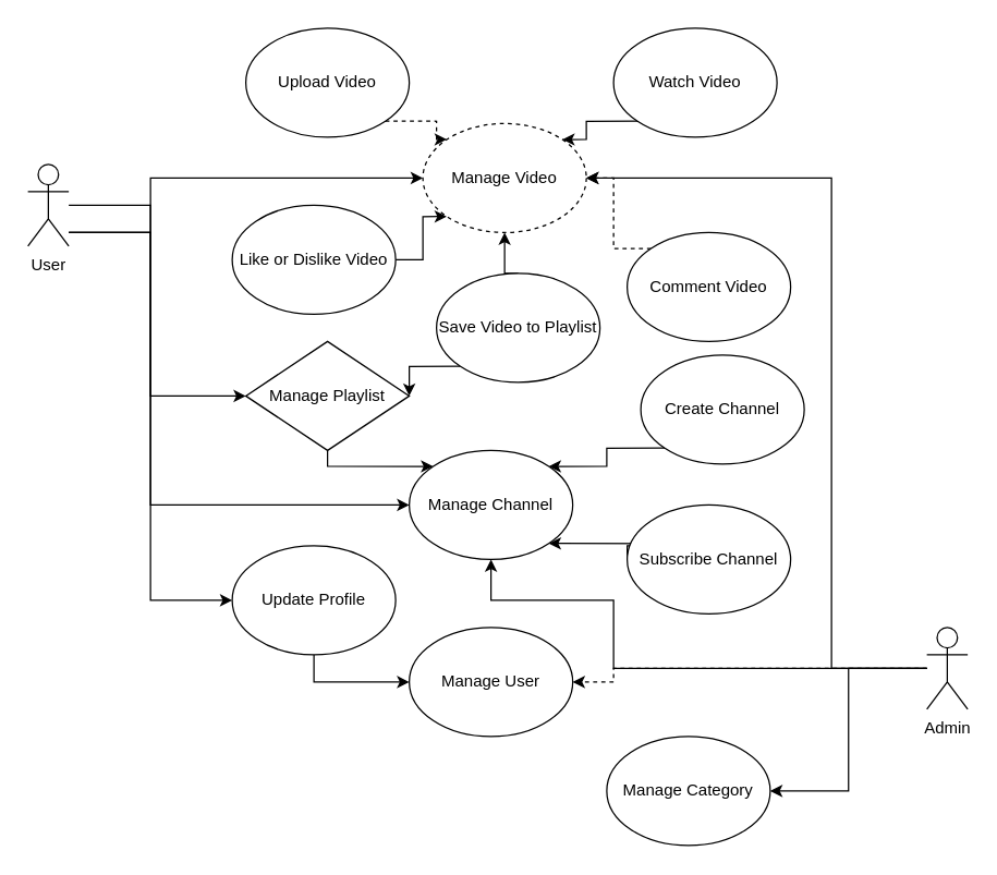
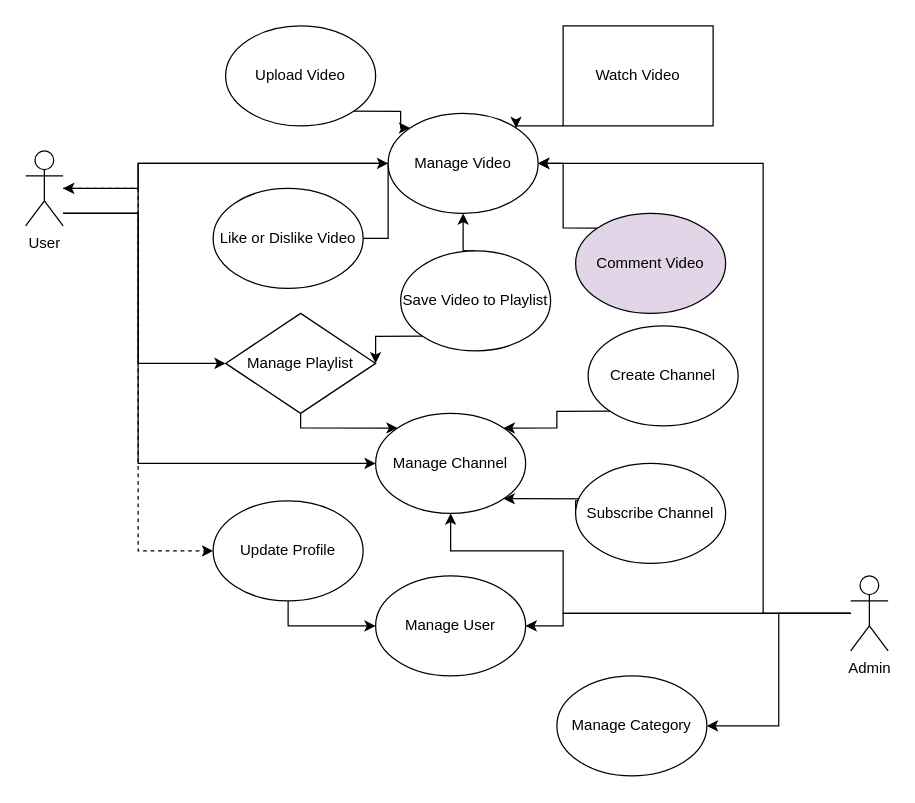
- <mxCell id="10" value="Watch Video" style="ellipse;whiteSpace=wrap;html=1;" vertex="1" parent="1"><mxGeometry x="450" y="20" width="120" height="80" as="geometry" /></mxCell>
+ <mxCell id="10" value="Watch Video" style="whiteSpace=wrap;html=1;rounded=0;" vertex="1" parent="1"><mxGeometry x="450" y="20" width="120" height="80" as="geometry" /></mxCell>
- <mxCell id="7" style="edgeStyle=orthogonalEdgeStyle;rounded=0;orthogonalLoop=1;jettySize=auto;html=1;exitX=1;exitY=1;exitDx=0;exitDy=0;entryX=0;entryY=0;entryDx=0;entryDy=0;dashed=1;" edge="1" parent="1" source="8" target="21"><mxGeometry relative="1" as="geometry" /></mxCell>
+ <mxCell id="7" style="edgeStyle=orthogonalEdgeStyle;rounded=0;orthogonalLoop=1;jettySize=auto;html=1;exitX=1;exitY=1;exitDx=0;exitDy=0;entryX=0;entryY=0;entryDx=0;entryDy=0;" edge="1" parent="1" source="8" target="21"><mxGeometry relative="1" as="geometry" /></mxCell>
- <mxCell id="21" value="Manage Video" style="ellipse;whiteSpace=wrap;html=1;dashed=1;" vertex="1" parent="1"><mxGeometry x="310" y="90" width="120" height="80" as="geometry" /></mxCell>
+ <mxCell id="21" value="Manage Video" style="ellipse;whiteSpace=wrap;html=1;" vertex="1" parent="1"><mxGeometry x="310" y="90" width="120" height="80" as="geometry" /></mxCell>
- <mxCell id="13" style="edgeStyle=orthogonalEdgeStyle;rounded=0;orthogonalLoop=1;jettySize=auto;html=1;exitX=1;exitY=0.5;exitDx=0;exitDy=0;entryX=0;entryY=1;entryDx=0;entryDy=0;" edge="1" parent="1" source="14" target="21"><mxGeometry relative="1" as="geometry" /></mxCell>
+ <mxCell id="13" style="edgeStyle=orthogonalEdgeStyle;rounded=0;orthogonalLoop=1;jettySize=auto;html=1;exitX=1;exitY=0.5;exitDx=0;exitDy=0;" edge="1" parent="1" source="14" target="6"><mxGeometry relative="1" as="geometry" /></mxCell>
- <mxCell id="11" style="edgeStyle=orthogonalEdgeStyle;rounded=0;orthogonalLoop=1;jettySize=auto;html=1;exitX=0;exitY=0;exitDx=0;exitDy=0;entryX=1;entryY=0.5;entryDx=0;entryDy=0;dashed=1;" edge="1" parent="1" source="12" target="21"><mxGeometry relative="1" as="geometry"><Array as="points"><mxPoint x="450" y="182" /><mxPoint x="450" y="130" /></Array></mxGeometry></mxCell>
+ <mxCell id="11" style="edgeStyle=orthogonalEdgeStyle;rounded=0;orthogonalLoop=1;jettySize=auto;html=1;exitX=0;exitY=0;exitDx=0;exitDy=0;entryX=1;entryY=0.5;entryDx=0;entryDy=0;" edge="1" parent="1" source="12" target="21"><mxGeometry relative="1" as="geometry"><Array as="points"><mxPoint x="450" y="182" /><mxPoint x="450" y="130" /></Array></mxGeometry></mxCell>
- <mxCell id="12" value="Comment Video" style="ellipse;whiteSpace=wrap;html=1;" vertex="1" parent="1"><mxGeometry x="460" y="170" width="120" height="80" as="geometry" /></mxCell>
+ <mxCell id="12" value="Comment Video" style="ellipse;whiteSpace=wrap;html=1;fillColor=#e1d5e7;" vertex="1" parent="1"><mxGeometry x="460" y="170" width="120" height="80" as="geometry" /></mxCell>
- <mxCell id="5" style="edgeStyle=orthogonalEdgeStyle;rounded=0;orthogonalLoop=1;jettySize=auto;html=1;entryX=0;entryY=0.5;entryDx=0;entryDy=0;" edge="1" parent="1" source="6" target="34"><mxGeometry relative="1" as="geometry" /></mxCell>
+ <mxCell id="5" style="edgeStyle=orthogonalEdgeStyle;rounded=0;orthogonalLoop=1;jettySize=auto;html=1;entryX=0;entryY=0.5;entryDx=0;entryDy=0;dashed=1;" edge="1" parent="1" source="6" target="34"><mxGeometry relative="1" as="geometry" /></mxCell>
- <mxCell id="28" style="edgeStyle=orthogonalEdgeStyle;rounded=0;orthogonalLoop=1;jettySize=auto;html=1;entryX=1;entryY=0.5;entryDx=0;entryDy=0;dashed=1;" edge="1" parent="1" source="32" target="26"><mxGeometry relative="1" as="geometry"><Array as="points"><mxPoint x="450" y="490" /><mxPoint x="450" y="500" /></Array></mxGeometry></mxCell>
+ <mxCell id="28" style="edgeStyle=orthogonalEdgeStyle;rounded=0;orthogonalLoop=1;jettySize=auto;html=1;entryX=1;entryY=0.5;entryDx=0;entryDy=0;" edge="1" parent="1" source="32" target="26"><mxGeometry relative="1" as="geometry"><Array as="points"><mxPoint x="450" y="490" /><mxPoint x="450" y="500" /></Array></mxGeometry></mxCell>
